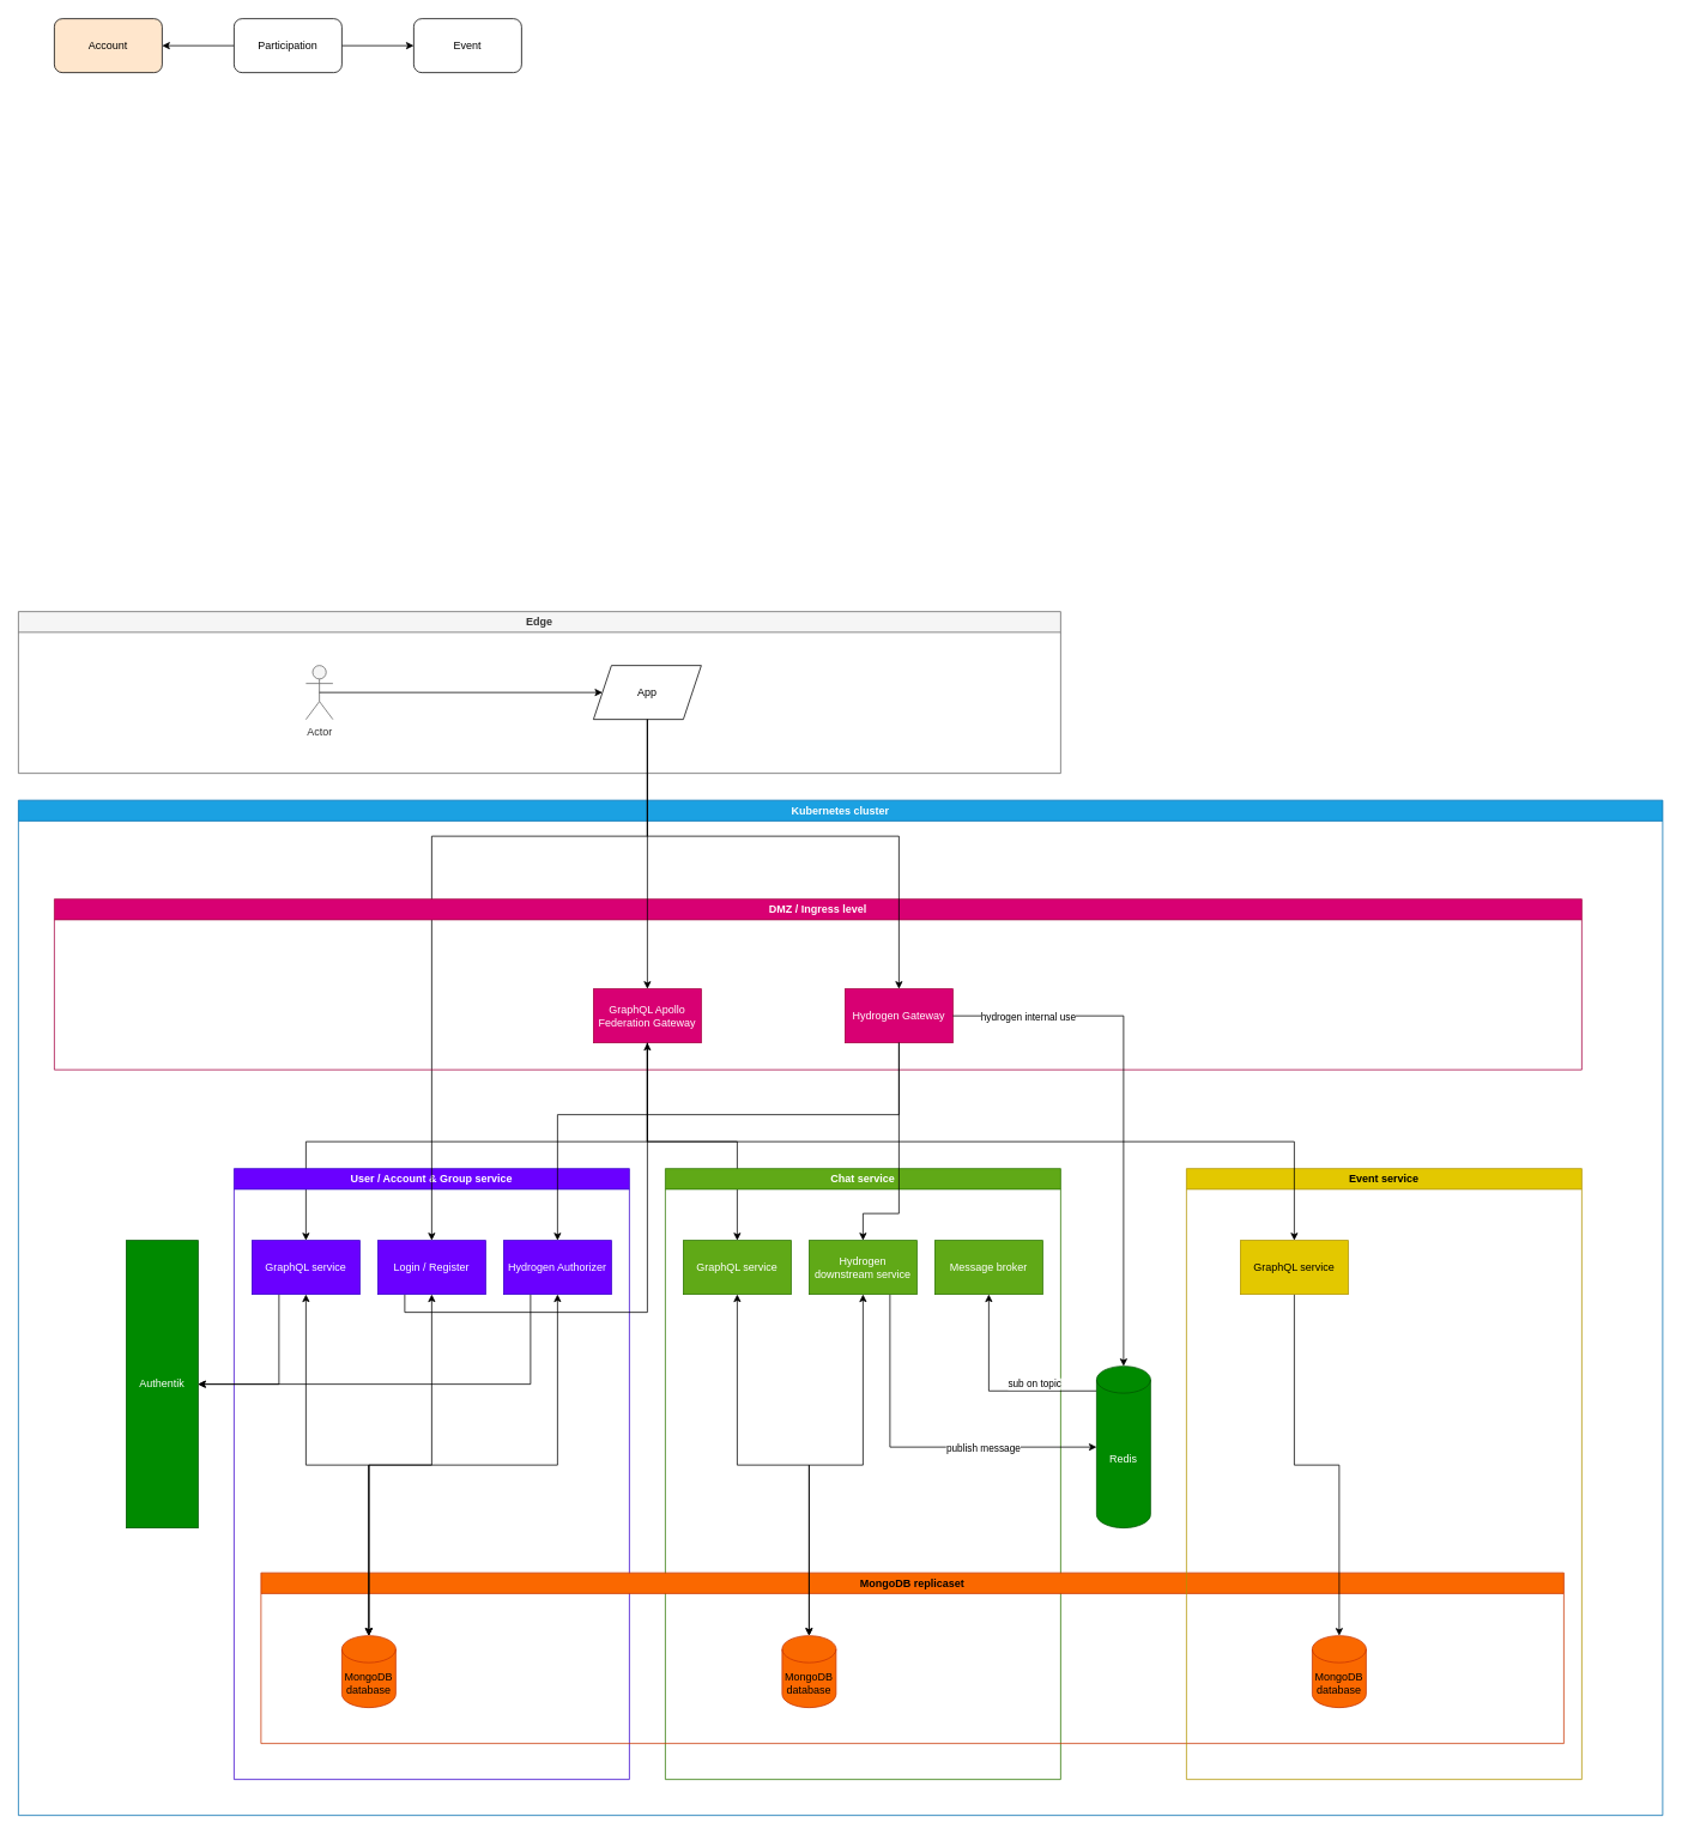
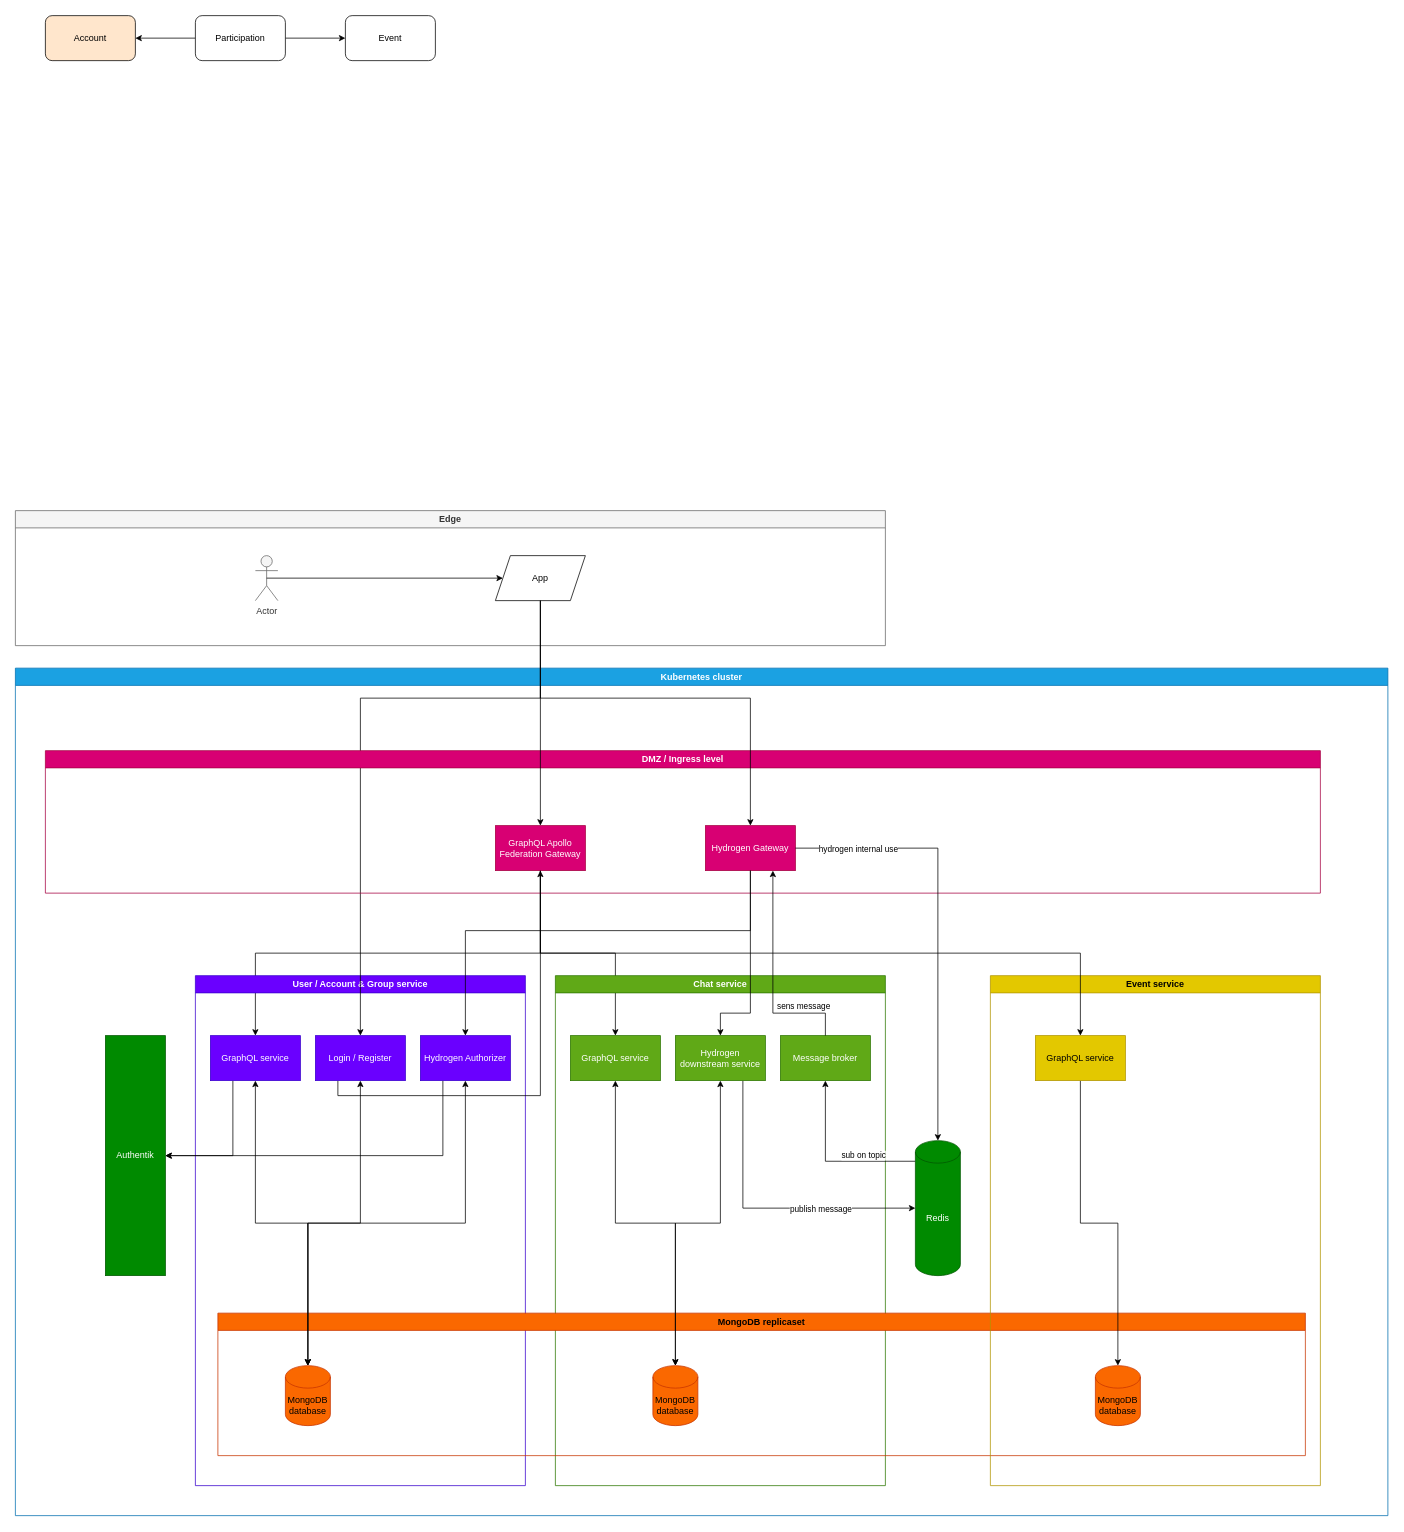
+ <mxCell id="41" style="edgeStyle=orthogonalEdgeStyle;rounded=0;orthogonalLoop=1;jettySize=auto;html=1;exitX=0.5;exitY=0;exitDx=0;exitDy=0;entryX=0.75;entryY=1;entryDx=0;entryDy=0;startArrow=none;startFill=0;" parent="3" source="36" target="11" edge="1"><mxGeometry relative="1" as="geometry"><Array as="points"><mxPoint x="1080" y="460" /><mxPoint x="1010" y="460" /></Array></mxGeometry></mxCell>
+ <mxCell id="42" value="sens message" style="edgeLabel;html=1;align=center;verticalAlign=middle;resizable=0;points=[];" parent="41" vertex="1" connectable="0"><mxGeometry x="0.076" y="-2" relative="1" as="geometry"><mxPoint x="38" y="46" as="offset" /></mxGeometry></mxCell>
